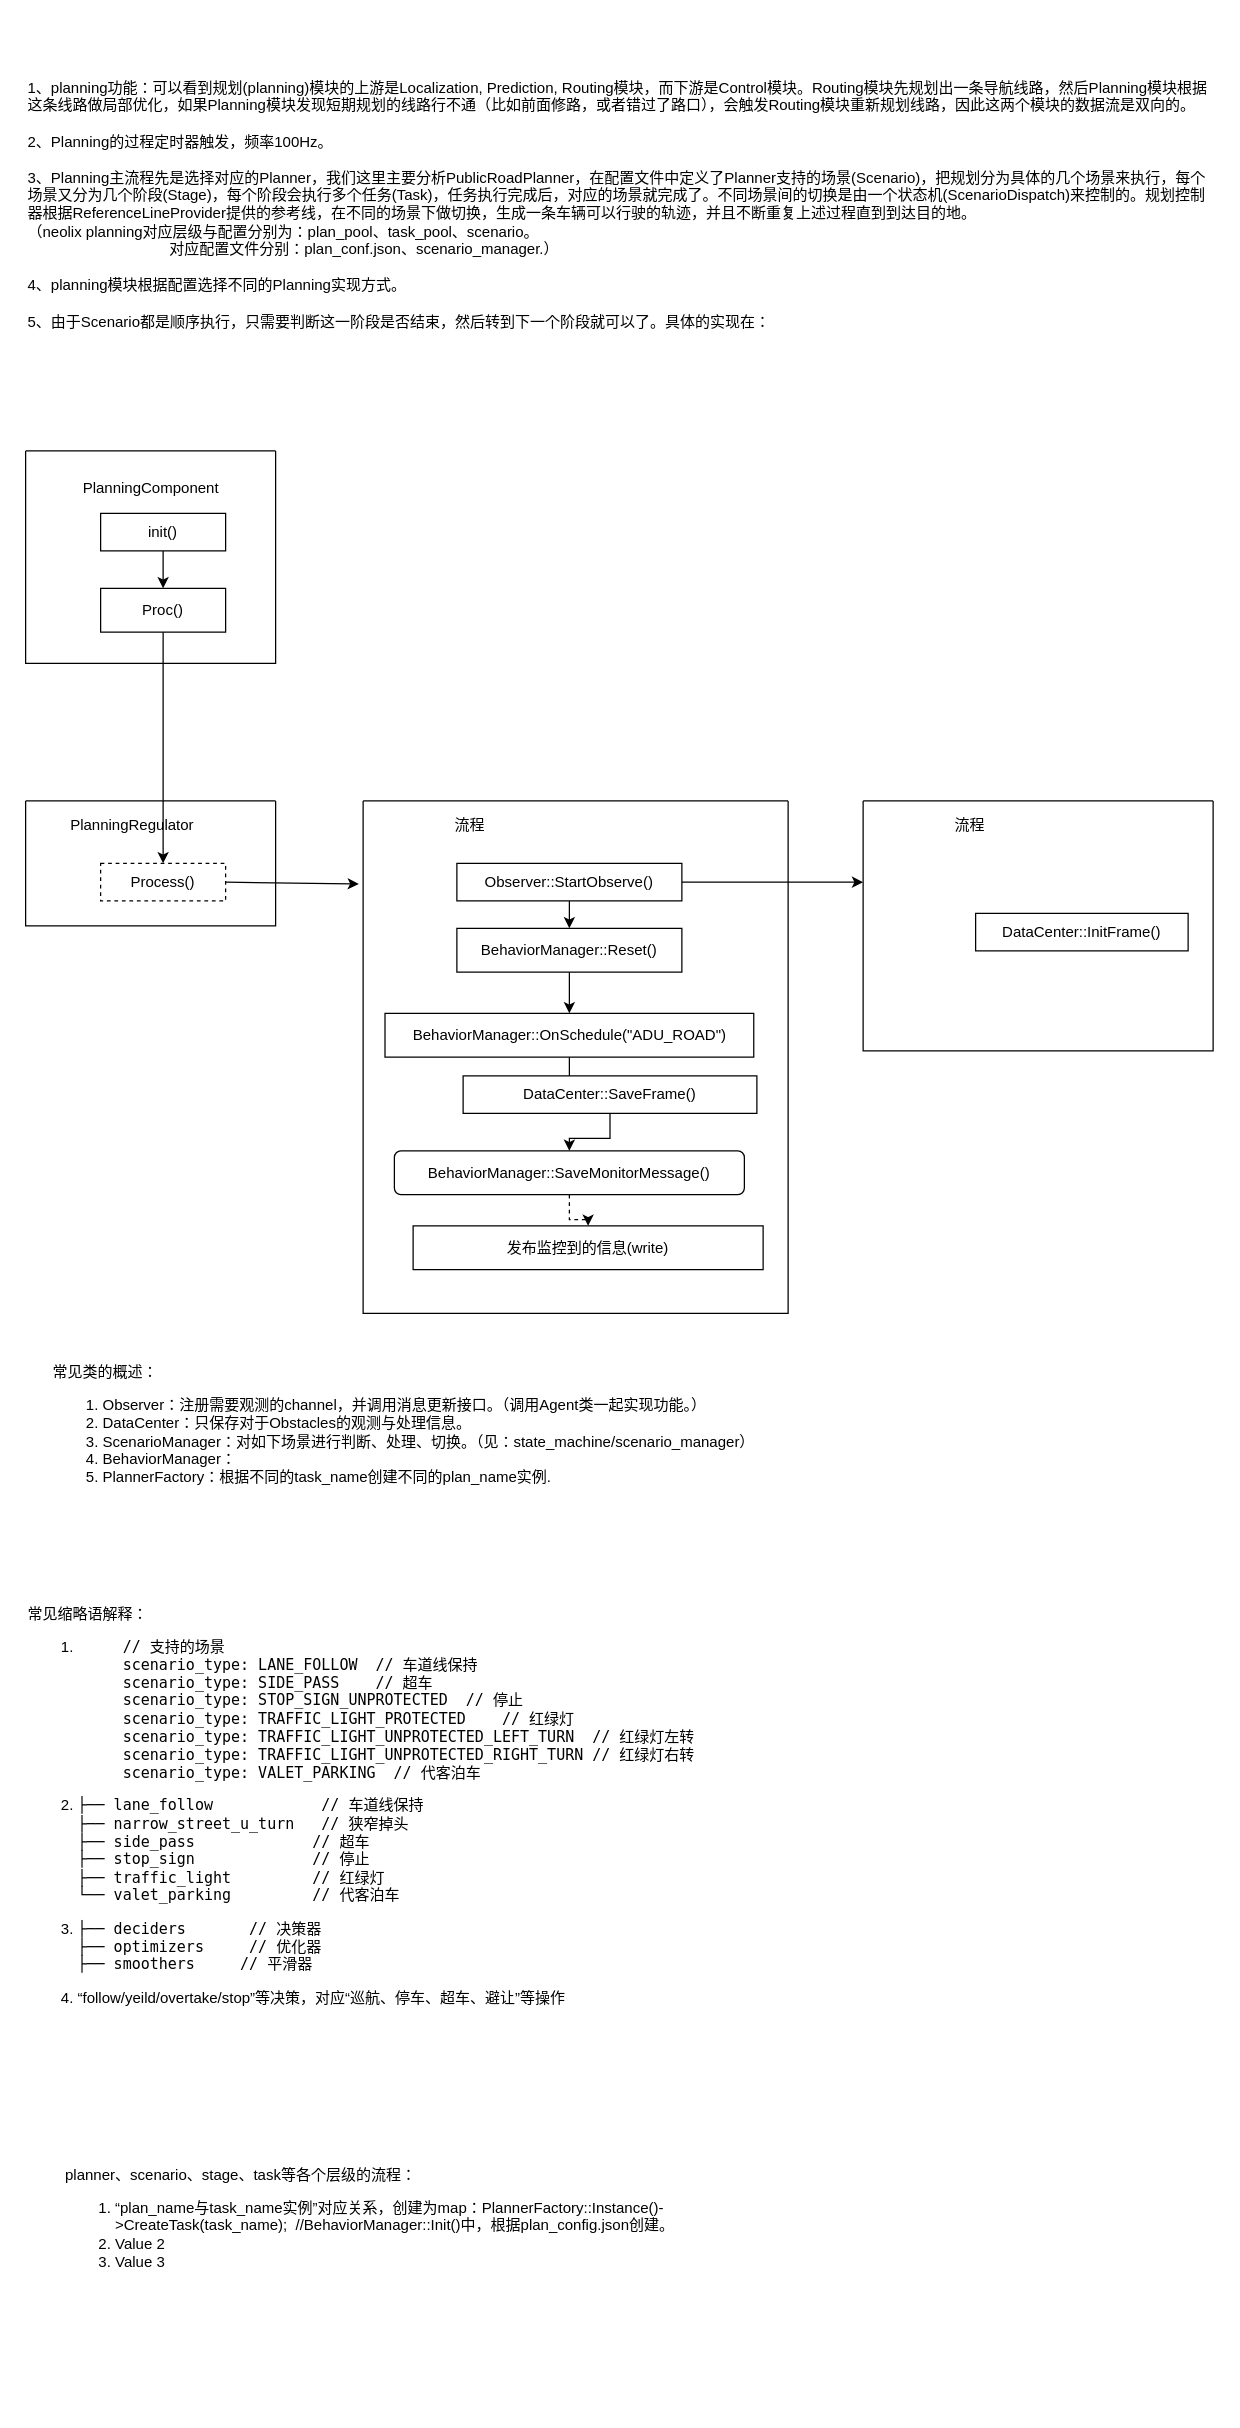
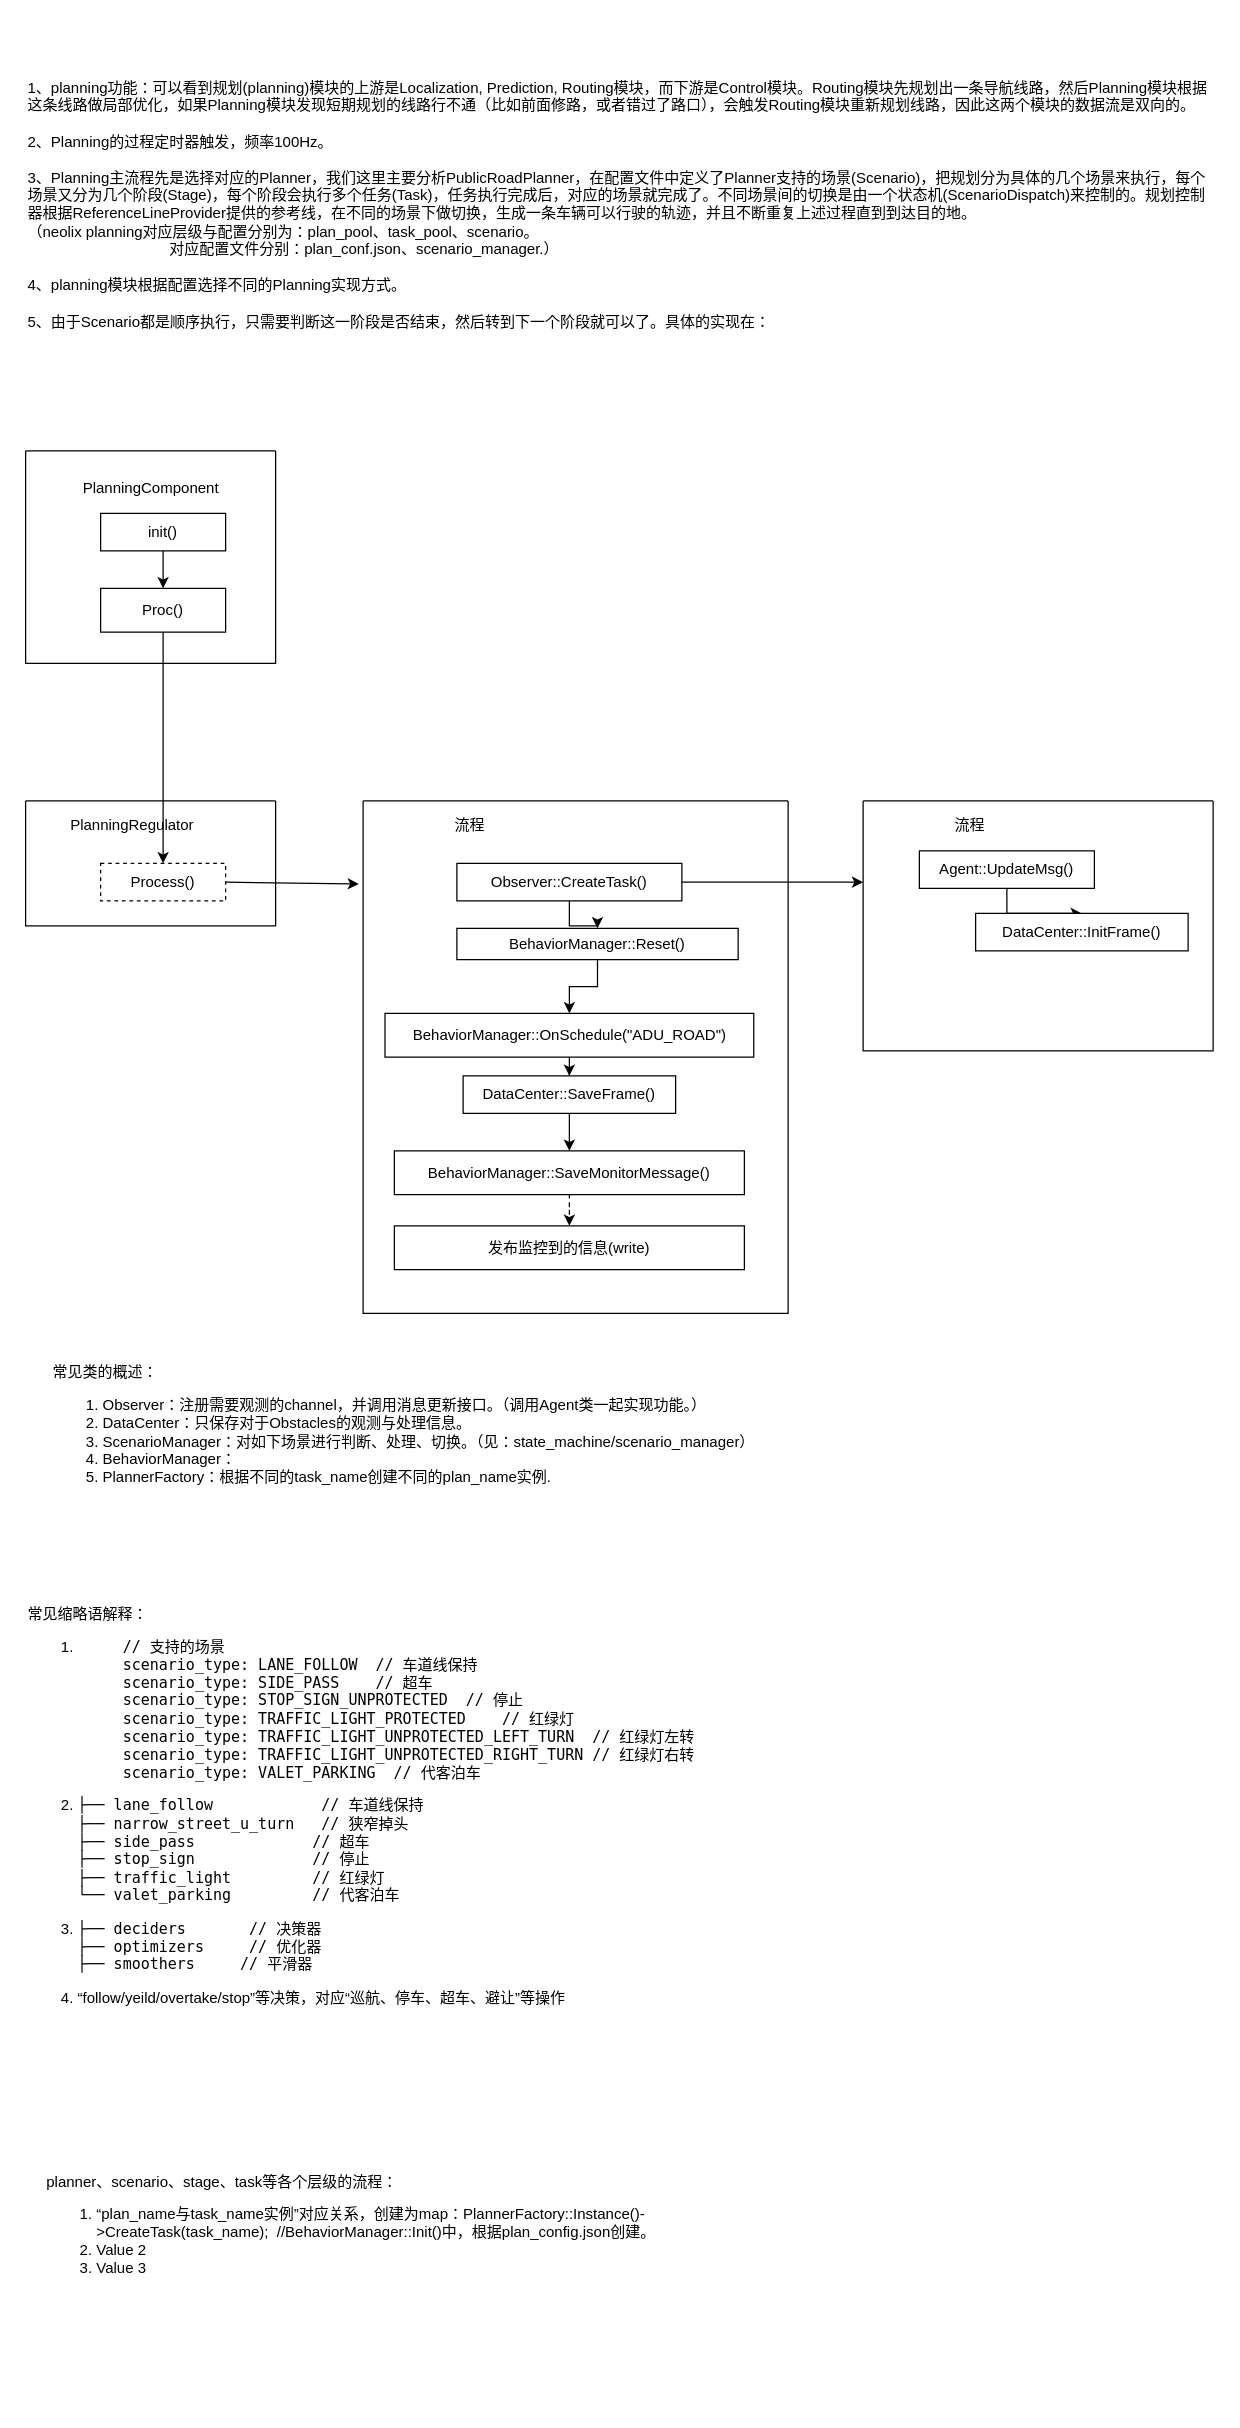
+ <mxCell id="26" value="Agent::UpdateMsg()" style="rounded=0;whiteSpace=wrap;html=1;" parent="24" vertex="1"><mxGeometry x="45" y="40" width="140" height="30" as="geometry" /></mxCell>
- <mxCell id="12" value="Observer::StartObserve()" style="rounded=0;whiteSpace=wrap;html=1;" parent="11" vertex="1"><mxGeometry x="75" y="50" width="180" height="30" as="geometry" /></mxCell>
+ <mxCell id="12" value="Observer::CreateTask()" style="rounded=0;whiteSpace=wrap;html=1;" parent="11" vertex="1"><mxGeometry x="75" y="50" width="180" height="30" as="geometry" /></mxCell>
+ <mxCell id="25" value="" style="edgeStyle=orthogonalEdgeStyle;rounded=0;orthogonalLoop=1;jettySize=auto;html=1;" parent="24" source="26" target="28" edge="1"><mxGeometry relative="1" as="geometry" /></mxCell>
- <mxCell id="14" value="BehaviorManager::Reset()" style="whiteSpace=wrap;html=1;rounded=0;" parent="11" vertex="1"><mxGeometry x="75" y="102" width="180" height="35" as="geometry" /></mxCell>
+ <mxCell id="14" value="BehaviorManager::Reset()" style="whiteSpace=wrap;html=1;rounded=0;" parent="11" vertex="1"><mxGeometry x="75" y="102" width="225" height="25" as="geometry" /></mxCell>
- <mxCell id="22" value="DataCenter::SaveFrame()" style="rounded=0;whiteSpace=wrap;html=1;" parent="11" vertex="1"><mxGeometry x="80" y="220" width="235" height="30" as="geometry" /></mxCell>
+ <mxCell id="22" value="DataCenter::SaveFrame()" style="rounded=0;whiteSpace=wrap;html=1;" parent="11" vertex="1"><mxGeometry x="80" y="220" width="170" height="30" as="geometry" /></mxCell>
- <mxCell id="20" value="BehaviorManager::SaveMonitorMessage()" style="whiteSpace=wrap;html=1;rounded=1;" parent="11" vertex="1"><mxGeometry x="25" y="280" width="280" height="35" as="geometry" /></mxCell>
+ <mxCell id="20" value="BehaviorManager::SaveMonitorMessage()" style="whiteSpace=wrap;html=1;rounded=0;" parent="11" vertex="1"><mxGeometry x="25" y="280" width="280" height="35" as="geometry" /></mxCell>
- <mxCell id="23" value="发布监控到的信息(write)" style="whiteSpace=wrap;html=1;rounded=0;" parent="11" vertex="1"><mxGeometry x="40" y="340" width="280" height="35" as="geometry" /></mxCell>
+ <mxCell id="23" value="发布监控到的信息(write)" style="whiteSpace=wrap;html=1;rounded=0;" parent="11" vertex="1"><mxGeometry x="25" y="340" width="280" height="35" as="geometry" /></mxCell>
- <mxCell id="34" value="planner、scenario、stage、task等各个层级的流程：&lt;br&gt;&lt;ol&gt;&lt;li&gt;“plan_name与task_name实例”对应关系，创建为map：PlannerFactory::Instance()-&amp;gt;CreateTask(task_name);&amp;nbsp; //BehaviorManager::Init()中，根据plan_config.json创建。&lt;/li&gt;&lt;li&gt;Value 2&lt;/li&gt;&lt;li&gt;Value 3&lt;/li&gt;&lt;/ol&gt;" style="text;strokeColor=none;fillColor=none;html=1;whiteSpace=wrap;verticalAlign=middle;overflow=hidden;" vertex="1" parent="1"><mxGeometry x="50" y="1640" width="570" height="280" as="geometry" /></mxCell>
+ <mxCell id="34" value="planner、scenario、stage、task等各个层级的流程：&lt;br&gt;&lt;ol&gt;&lt;li&gt;“plan_name与task_name实例”对应关系，创建为map：PlannerFactory::Instance()-&amp;gt;CreateTask(task_name);&amp;nbsp; //BehaviorManager::Init()中，根据plan_config.json创建。&lt;/li&gt;&lt;li&gt;Value 2&lt;/li&gt;&lt;li&gt;Value 3&lt;/li&gt;&lt;/ol&gt;" style="text;strokeColor=none;fillColor=none;html=1;whiteSpace=wrap;verticalAlign=middle;overflow=hidden;" vertex="1" parent="1"><mxGeometry x="35" y="1645" width="570" height="280" as="geometry" /></mxCell>
